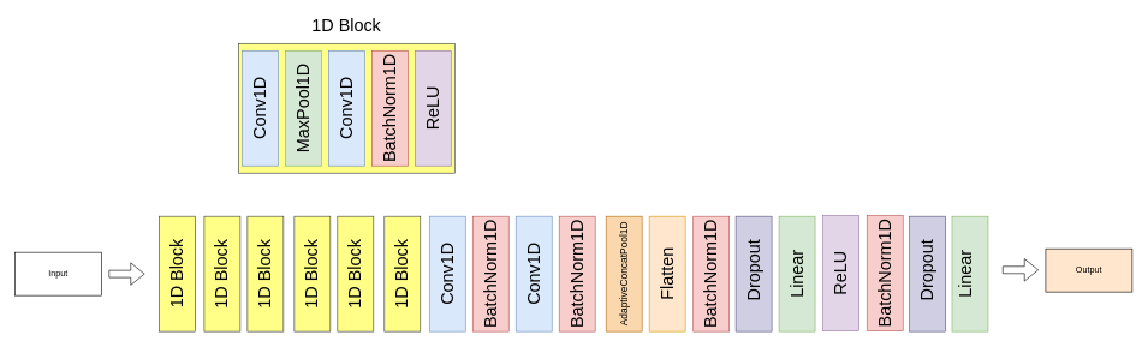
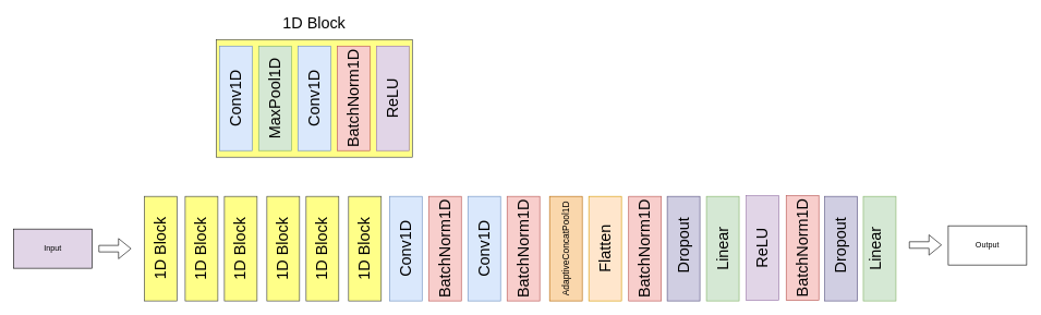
- <mxCell id="55" value="Output" style="rounded=0;whiteSpace=wrap;html=1;fillColor=#ffe6cc;" vertex="1" parent="1"><mxGeometry x="1450" y="345" width="120" height="60" as="geometry" /></mxCell>
+ <mxCell id="55" value="Output" style="rounded=0;whiteSpace=wrap;html=1;" vertex="1" parent="1"><mxGeometry x="1450" y="345" width="120" height="60" as="geometry" /></mxCell>
- <mxCell id="16" value="Input" style="rounded=0;whiteSpace=wrap;html=1;" vertex="1" parent="1"><mxGeometry x="20" y="350" width="120" height="60" as="geometry" /></mxCell>
+ <mxCell id="16" value="Input" style="rounded=0;whiteSpace=wrap;html=1;fillColor=#e1d5e7;" vertex="1" parent="1"><mxGeometry x="20" y="350" width="120" height="60" as="geometry" /></mxCell>
